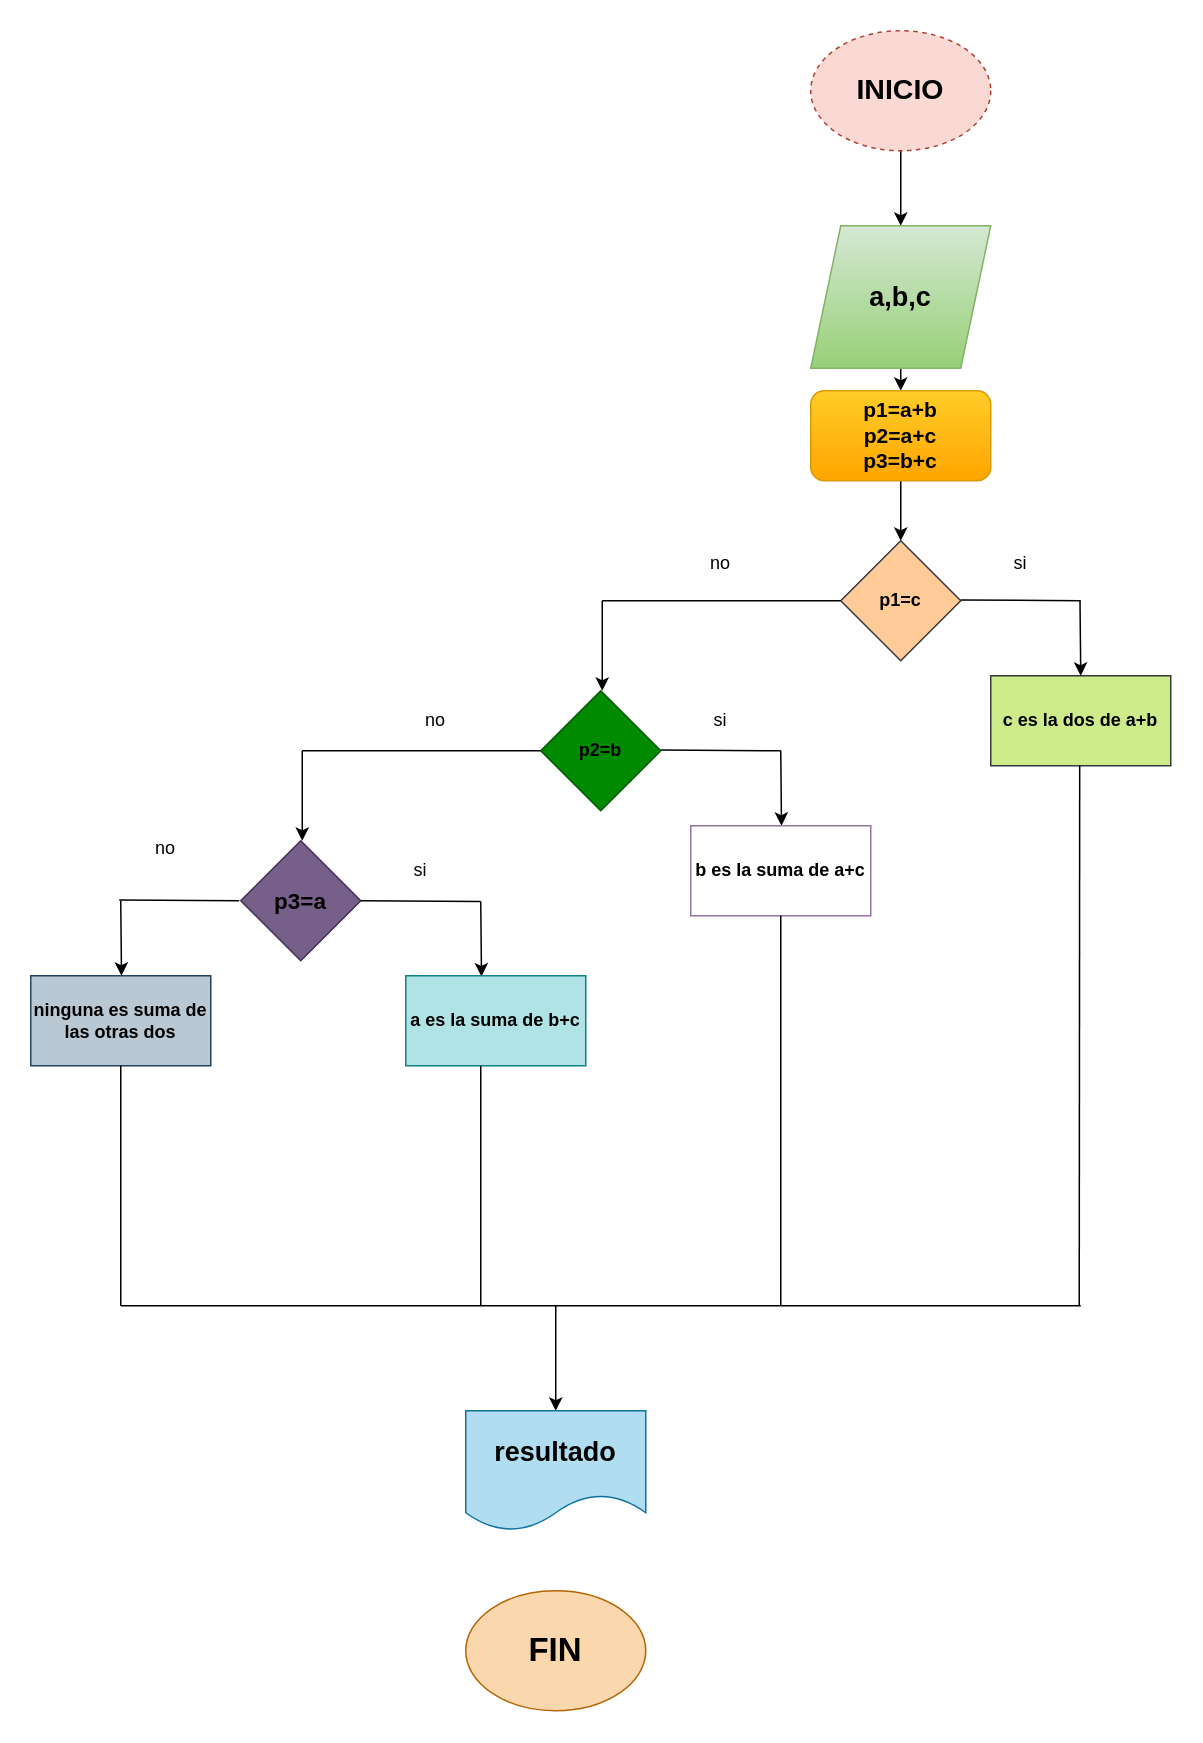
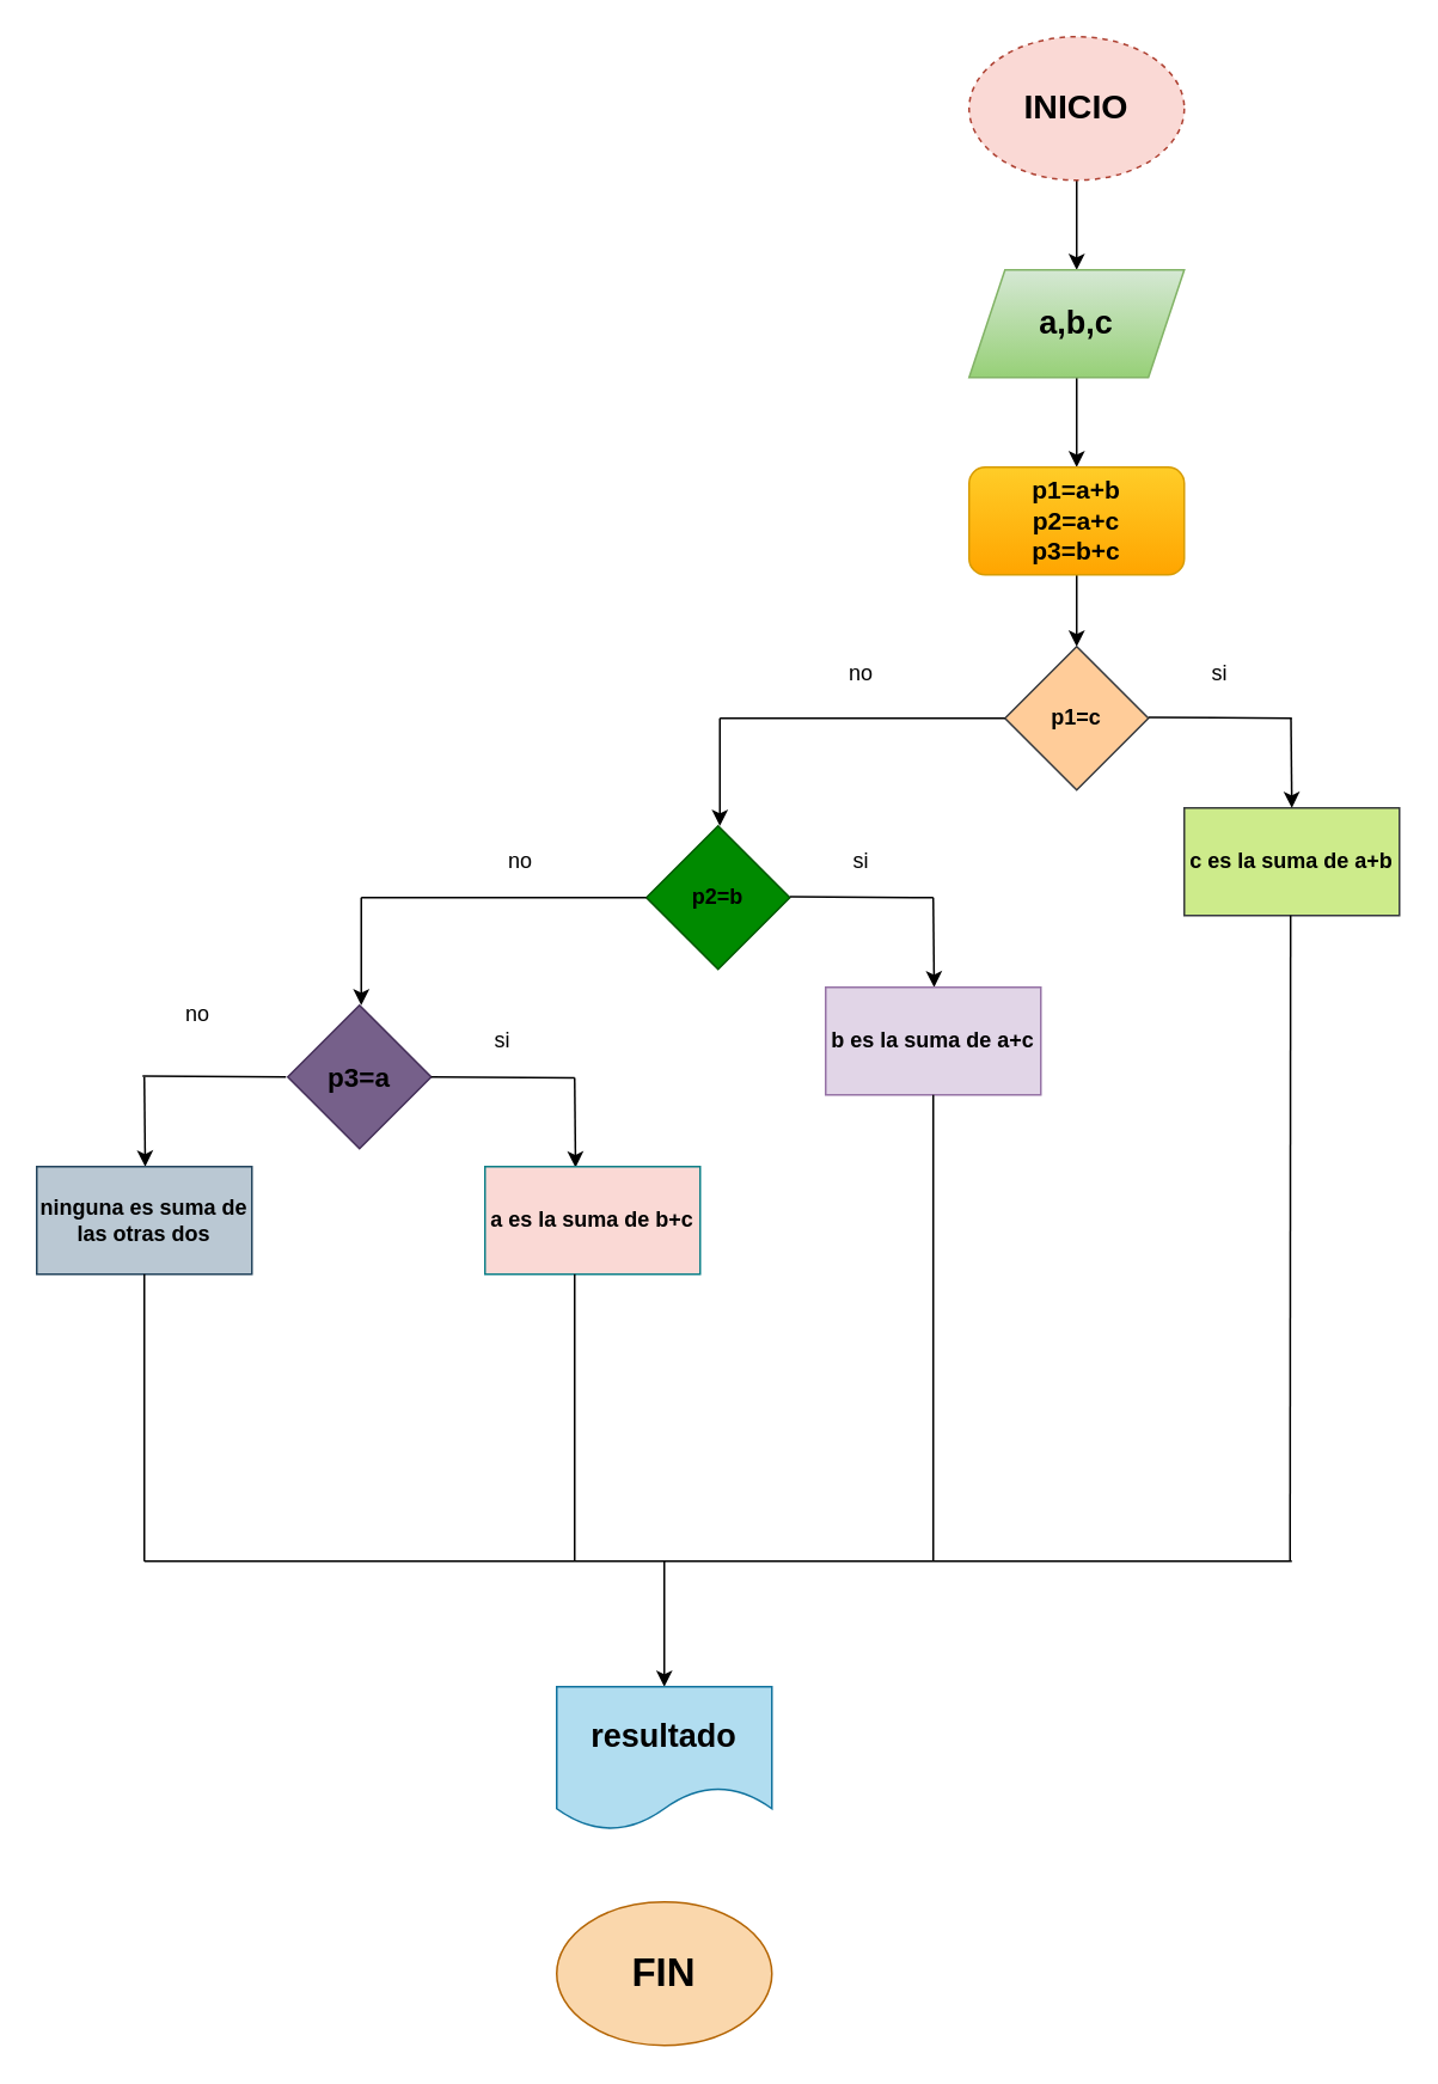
- <mxCell id="5" value="&lt;b&gt;&lt;font color=&quot;#000000&quot; style=&quot;font-size: 18px;&quot;&gt;a,b,c&lt;/font&gt;&lt;/b&gt;" style="shape=parallelogram;perimeter=parallelogramPerimeter;whiteSpace=wrap;html=1;fixedSize=1;fillColor=#d5e8d4;strokeColor=#82b366;gradientColor=#97d077;" vertex="1" parent="1"><mxGeometry x="540" y="150" width="120" height="95" as="geometry" /></mxCell>
+ <mxCell id="5" value="&lt;b&gt;&lt;font color=&quot;#000000&quot; style=&quot;font-size: 18px;&quot;&gt;a,b,c&lt;/font&gt;&lt;/b&gt;" style="shape=parallelogram;perimeter=parallelogramPerimeter;whiteSpace=wrap;html=1;fixedSize=1;fillColor=#d5e8d4;strokeColor=#82b366;gradientColor=#97d077;" vertex="1" parent="1"><mxGeometry x="540" y="150" width="120" height="60" as="geometry" /></mxCell>
- <mxCell id="11" value="&lt;b&gt;&lt;font color=&quot;#000000&quot;&gt;c es la dos de a+b&lt;/font&gt;&lt;/b&gt;" style="rounded=0;whiteSpace=wrap;html=1;fillColor=#cdeb8b;strokeColor=#36393d;" vertex="1" parent="1"><mxGeometry x="660" y="450" width="120" height="60" as="geometry" /></mxCell>
+ <mxCell id="11" value="&lt;b&gt;&lt;font color=&quot;#000000&quot;&gt;c es la suma de a+b&lt;/font&gt;&lt;/b&gt;" style="rounded=0;whiteSpace=wrap;html=1;fillColor=#cdeb8b;strokeColor=#36393d;" vertex="1" parent="1"><mxGeometry x="660" y="450" width="120" height="60" as="geometry" /></mxCell>
- <mxCell id="17" value="&lt;b&gt;&lt;font color=&quot;#000000&quot;&gt;b es la suma de a+c&lt;/font&gt;&lt;/b&gt;" style="rounded=0;whiteSpace=wrap;html=1;fillColor=#ffffff;strokeColor=#9673a6;" vertex="1" parent="1"><mxGeometry x="460" y="550" width="120" height="60" as="geometry" /></mxCell>
+ <mxCell id="17" value="&lt;b&gt;&lt;font color=&quot;#000000&quot;&gt;b es la suma de a+c&lt;/font&gt;&lt;/b&gt;" style="rounded=0;whiteSpace=wrap;html=1;fillColor=#e1d5e7;strokeColor=#9673a6;" vertex="1" parent="1"><mxGeometry x="460" y="550" width="120" height="60" as="geometry" /></mxCell>
- <mxCell id="23" value="&lt;b&gt;&lt;font color=&quot;#000000&quot;&gt;a es la suma de b+c&lt;/font&gt;&lt;/b&gt;" style="rounded=0;whiteSpace=wrap;html=1;fillColor=#b0e3e6;strokeColor=#0e8088;" vertex="1" parent="1"><mxGeometry x="270" y="650" width="120" height="60" as="geometry" /></mxCell>
+ <mxCell id="23" value="&lt;b&gt;&lt;font color=&quot;#000000&quot;&gt;a es la suma de b+c&lt;/font&gt;&lt;/b&gt;" style="rounded=0;whiteSpace=wrap;html=1;fillColor=#fad9d5;strokeColor=#0e8088;" vertex="1" parent="1"><mxGeometry x="270" y="650" width="120" height="60" as="geometry" /></mxCell>
